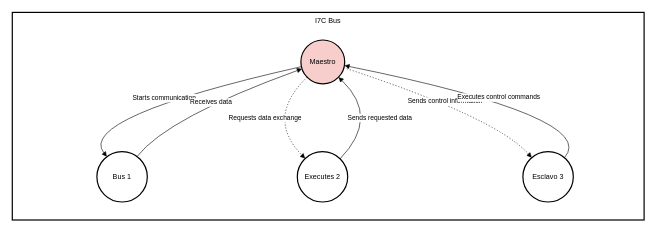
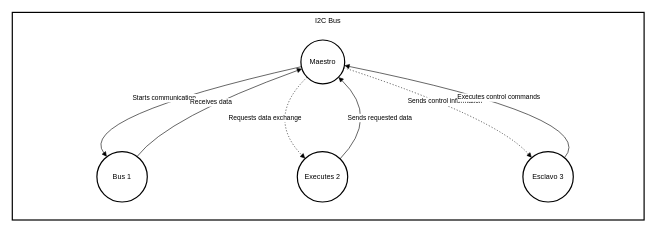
- <mxCell id="2" value="I7C Bus" style="whiteSpace=wrap;strokeWidth=2;verticalAlign=top;" vertex="1" parent="1"><mxGeometry x="20" y="20" width="1053" height="346" as="geometry" /></mxCell>
+ <mxCell id="2" value="I2C Bus" style="whiteSpace=wrap;strokeWidth=2;verticalAlign=top;" vertex="1" parent="1"><mxGeometry x="20" y="20" width="1053" height="346" as="geometry" /></mxCell>
- <mxCell id="3" value="Maestro" style="ellipse;aspect=fixed;strokeWidth=2;whiteSpace=wrap;fillColor=#f8cecc;" vertex="1" parent="2"><mxGeometry x="481" y="46" width="73" height="73" as="geometry" /></mxCell>
+ <mxCell id="3" value="Maestro" style="ellipse;aspect=fixed;strokeWidth=2;whiteSpace=wrap;" vertex="1" parent="2"><mxGeometry x="481" y="46" width="73" height="73" as="geometry" /></mxCell>
